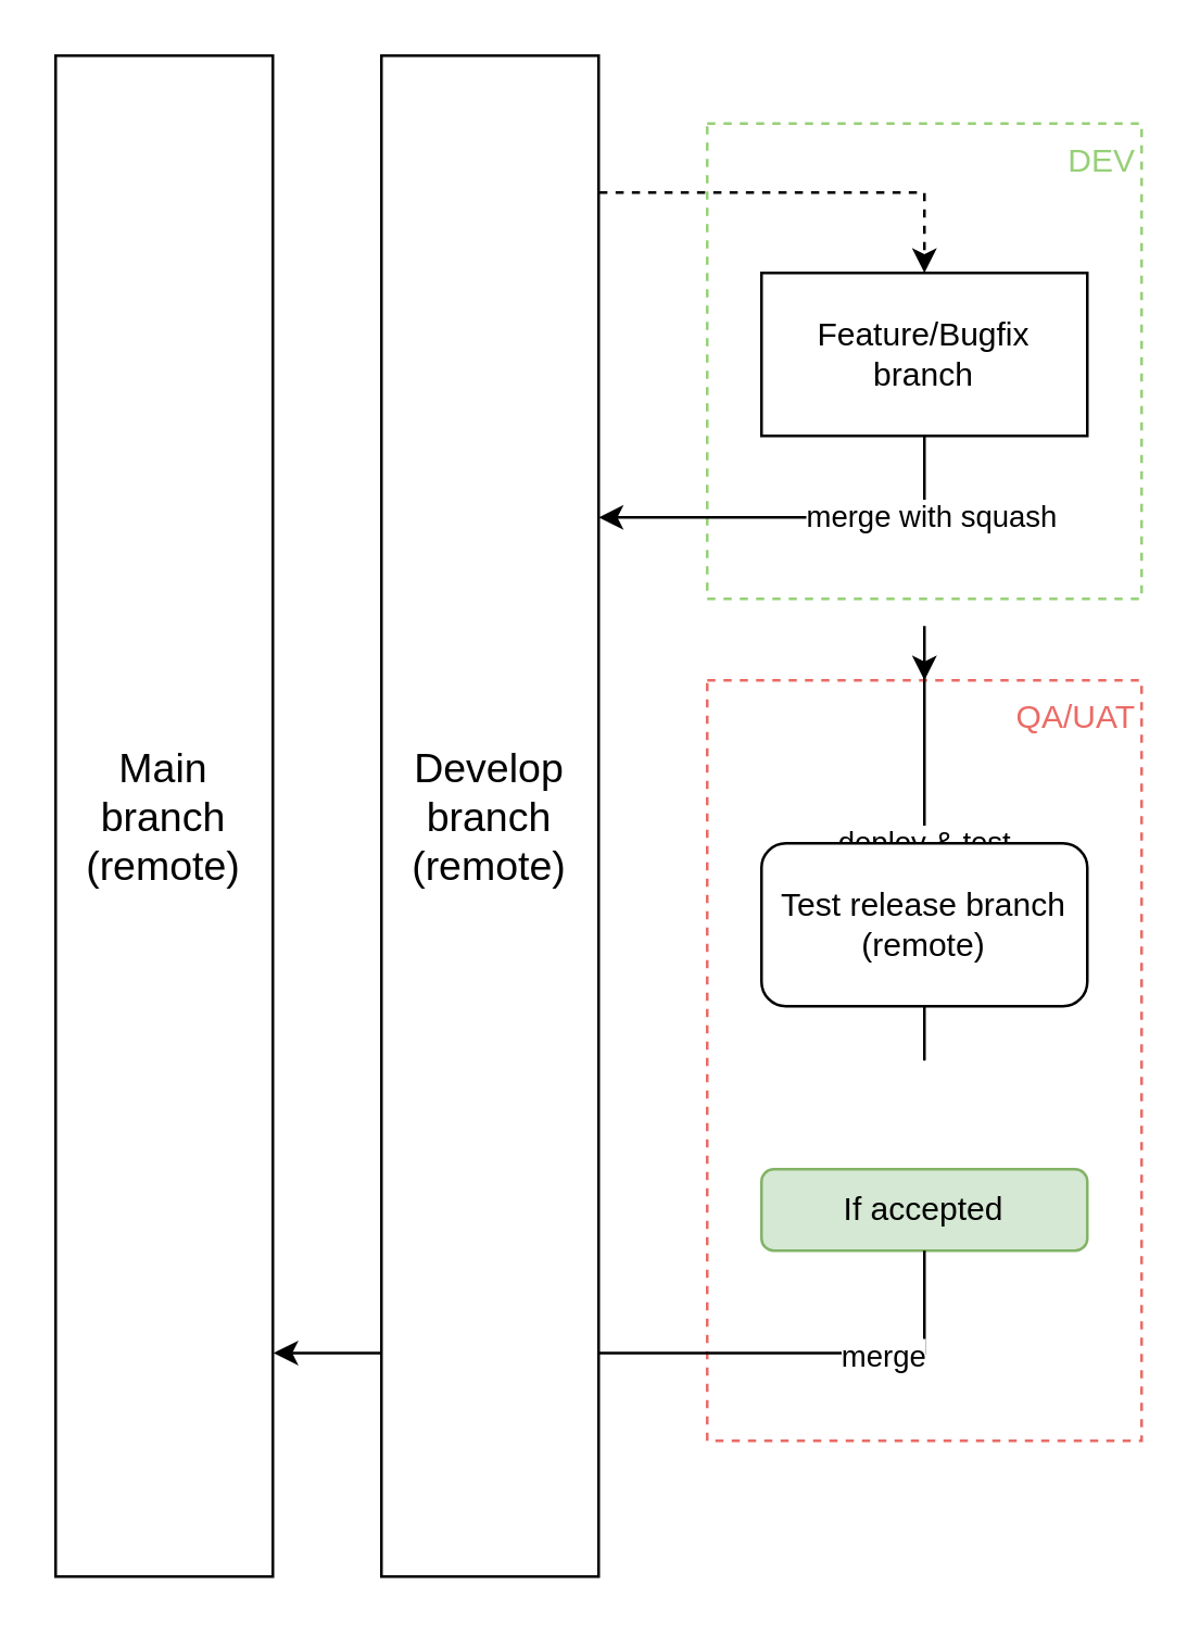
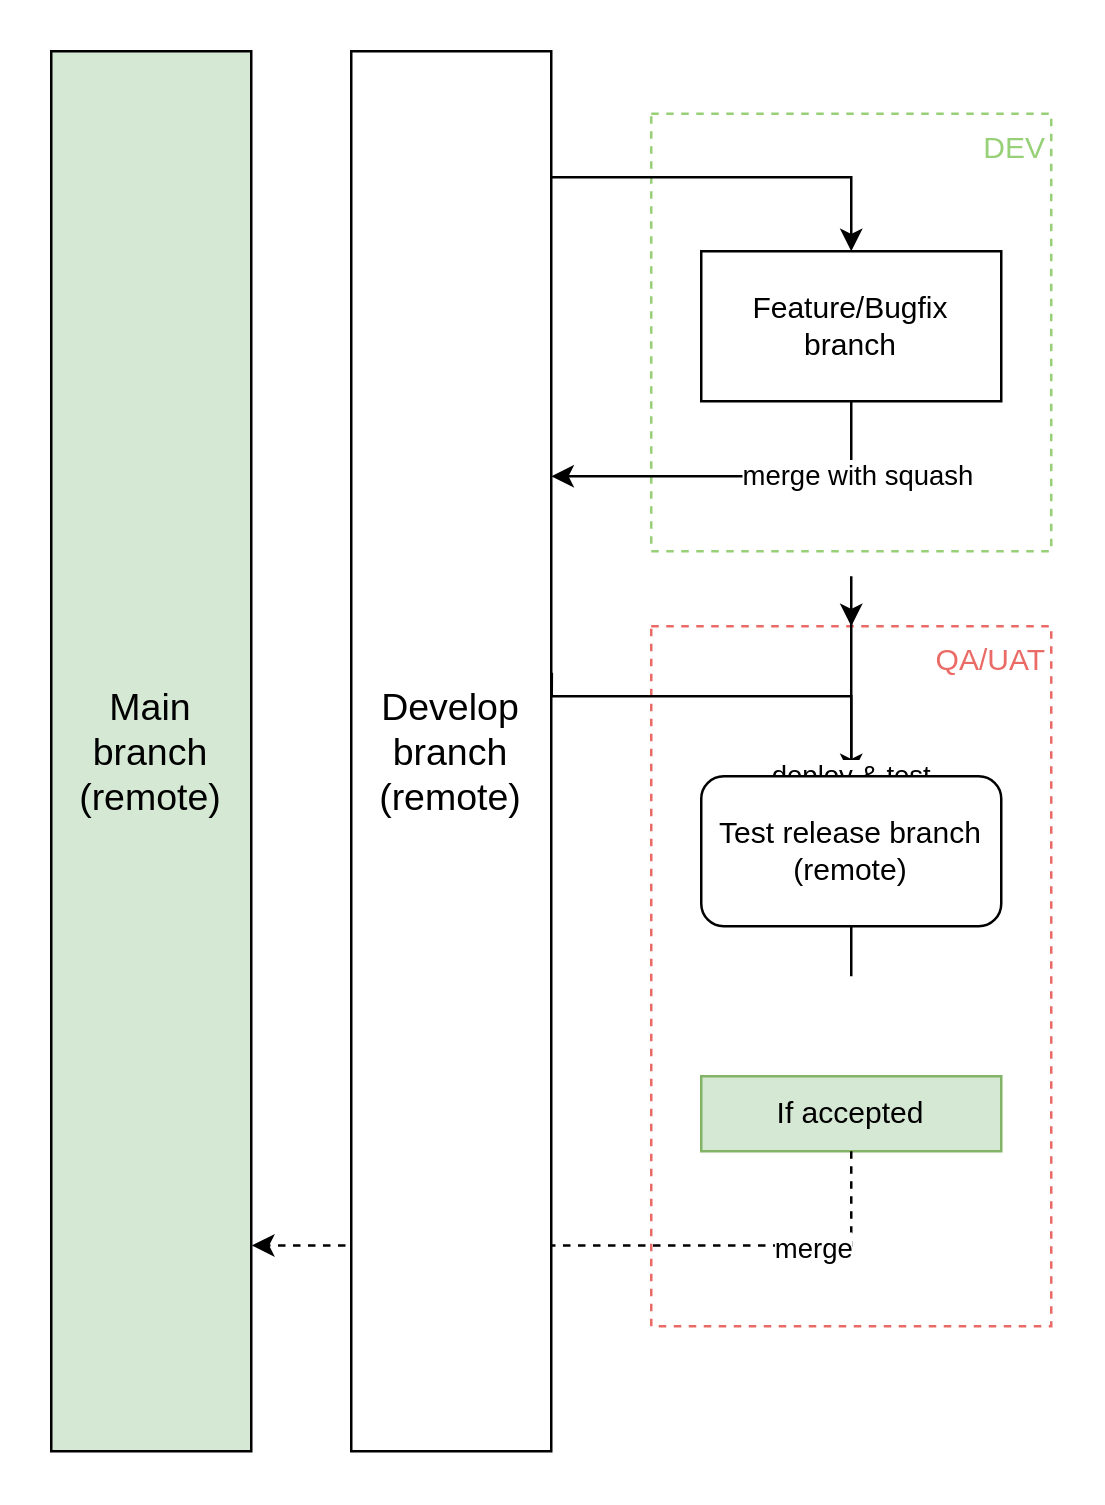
- <mxCell id="13" style="edgeStyle=orthogonalEdgeStyle;rounded=0;orthogonalLoop=1;jettySize=auto;html=1;entryX=0.5;entryY=0;entryDx=0;entryDy=0;exitX=1.003;exitY=0.09;exitDx=0;exitDy=0;exitPerimeter=0;dashed=1;" edge="1" parent="1" source="14" target="5"><mxGeometry relative="1" as="geometry"><Array as="points"><mxPoint x="220" y="70" /><mxPoint x="340" y="70" /></Array></mxGeometry></mxCell>
+ <mxCell id="13" style="edgeStyle=orthogonalEdgeStyle;rounded=0;orthogonalLoop=1;jettySize=auto;html=1;entryX=0.5;entryY=0;entryDx=0;entryDy=0;exitX=1.003;exitY=0.09;exitDx=0;exitDy=0;exitPerimeter=0;" edge="1" parent="1" source="14" target="5"><mxGeometry relative="1" as="geometry"><Array as="points"><mxPoint x="220" y="70" /><mxPoint x="340" y="70" /></Array></mxGeometry></mxCell>
+ <mxCell id="6" style="edgeStyle=orthogonalEdgeStyle;rounded=0;orthogonalLoop=1;jettySize=auto;html=1;exitX=1.003;exitY=0.444;exitDx=0;exitDy=0;entryX=0.5;entryY=0;entryDx=0;entryDy=0;exitPerimeter=0;" edge="1" parent="1" source="14" target="9"><mxGeometry relative="1" as="geometry"><Array as="points"><mxPoint x="340" y="278" /></Array></mxGeometry></mxCell>
- <mxCell id="3" value="Main branch&lt;div&gt;(remote)&lt;/div&gt;" style="rounded=0;whiteSpace=wrap;html=1;fontSize=15;" vertex="1" parent="1"><mxGeometry x="20" y="20" width="80" height="560" as="geometry" /></mxCell>
+ <mxCell id="3" value="Main branch&lt;div&gt;(remote)&lt;/div&gt;" style="rounded=0;whiteSpace=wrap;html=1;fontSize=15;fillColor=#d5e8d4;" vertex="1" parent="1"><mxGeometry x="20" y="20" width="80" height="560" as="geometry" /></mxCell>
- <mxCell id="10" value="If accepted" style="whiteSpace=wrap;html=1;fillColor=#d5e8d4;strokeColor=#82b366;rounded=1;" vertex="1" parent="1"><mxGeometry x="280" y="430" width="120" height="30" as="geometry" /></mxCell>
+ <mxCell id="10" value="If accepted" style="rounded=0;whiteSpace=wrap;html=1;fillColor=#d5e8d4;strokeColor=#82b366;" vertex="1" parent="1"><mxGeometry x="280" y="430" width="120" height="30" as="geometry" /></mxCell>
- <mxCell id="11" style="edgeStyle=orthogonalEdgeStyle;rounded=0;orthogonalLoop=1;jettySize=auto;html=1;entryX=1.003;entryY=0.853;entryDx=0;entryDy=0;entryPerimeter=0;" edge="1" parent="1" source="10" target="3"><mxGeometry relative="1" as="geometry"><Array as="points"><mxPoint x="340" y="498" /></Array></mxGeometry></mxCell>
+ <mxCell id="11" style="edgeStyle=orthogonalEdgeStyle;rounded=0;orthogonalLoop=1;jettySize=auto;html=1;entryX=1.003;entryY=0.853;entryDx=0;entryDy=0;entryPerimeter=0;dashed=1;" edge="1" parent="1" source="10" target="3"><mxGeometry relative="1" as="geometry"><Array as="points"><mxPoint x="340" y="498" /></Array></mxGeometry></mxCell>
